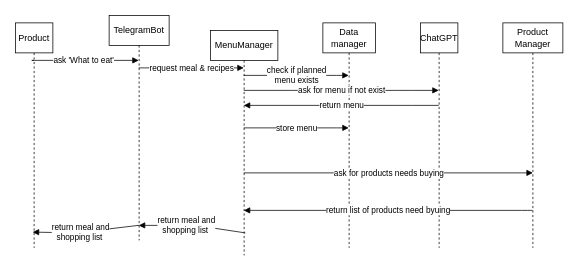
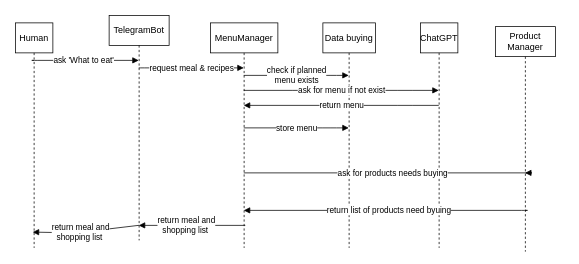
- <mxCell id="2" value="Product" style="shape=umlLifeline;perimeter=lifelinePerimeter;whiteSpace=wrap;html=1;container=1;" parent="1" vertex="1"><mxGeometry x="20" y="30" width="50" height="300" as="geometry" /></mxCell>
+ <mxCell id="2" value="Human" style="shape=umlLifeline;perimeter=lifelinePerimeter;whiteSpace=wrap;html=1;container=1;" parent="1" vertex="1"><mxGeometry x="20" y="30" width="50" height="300" as="geometry" /></mxCell>
- <mxCell id="5" value="Data manager" style="shape=umlLifeline;perimeter=lifelinePerimeter;whiteSpace=wrap;html=1;container=1;" parent="1" vertex="1"><mxGeometry x="430" y="30" width="70" height="300" as="geometry" /></mxCell>
+ <mxCell id="5" value="Data buying" style="shape=umlLifeline;perimeter=lifelinePerimeter;whiteSpace=wrap;html=1;container=1;" parent="1" vertex="1"><mxGeometry x="430" y="30" width="70" height="300" as="geometry" /></mxCell>
- <mxCell id="7" value="Product&lt;br&gt;Manager" style="shape=umlLifeline;perimeter=lifelinePerimeter;whiteSpace=wrap;html=1;container=1;" parent="1" vertex="1"><mxGeometry x="670" y="30" width="80" height="300" as="geometry" /></mxCell>
+ <mxCell id="7" value="Product&lt;br&gt;Manager" style="shape=umlLifeline;perimeter=lifelinePerimeter;whiteSpace=wrap;html=1;container=1;" parent="1" vertex="1"><mxGeometry x="660" y="35" width="80" height="300" as="geometry" /></mxCell>
- <mxCell id="4" value="MenuManager" style="shape=umlLifeline;perimeter=lifelinePerimeter;whiteSpace=wrap;html=1;container=1;" parent="1" vertex="1"><mxGeometry x="280" y="40" width="90" height="300" as="geometry" /></mxCell>
+ <mxCell id="4" value="MenuManager" style="shape=umlLifeline;perimeter=lifelinePerimeter;whiteSpace=wrap;html=1;container=1;" parent="1" vertex="1"><mxGeometry x="280" y="30" width="90" height="300" as="geometry" /></mxCell>
